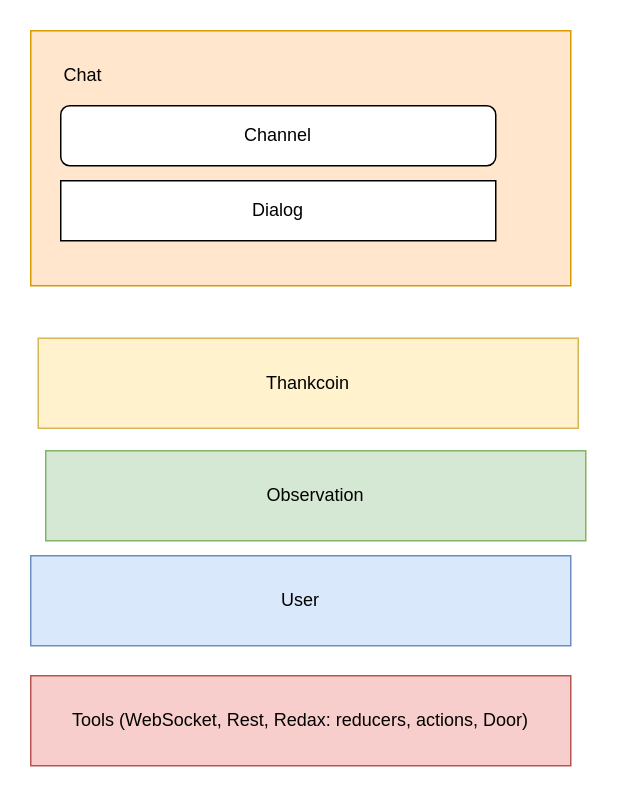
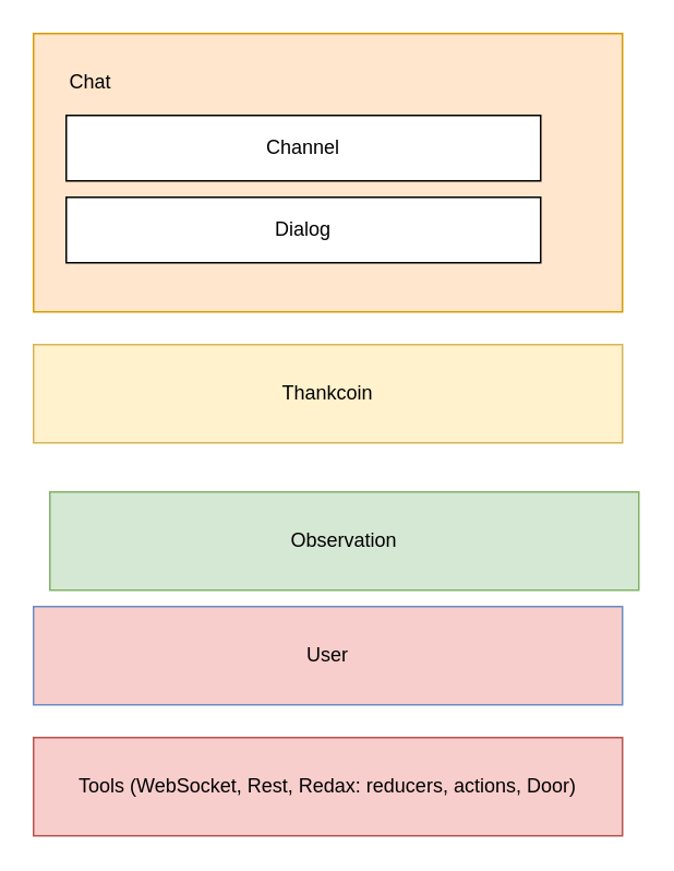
- <mxCell id="4" value="Channel" style="whiteSpace=wrap;html=1;rounded=1;" vertex="1" parent="1"><mxGeometry x="40" y="70" width="290" height="40" as="geometry" /></mxCell>
+ <mxCell id="4" value="Channel" style="rounded=0;whiteSpace=wrap;html=1;" vertex="1" parent="1"><mxGeometry x="40" y="70" width="290" height="40" as="geometry" /></mxCell>
- <mxCell id="6" value="Thankcoin" style="rounded=0;whiteSpace=wrap;html=1;fillColor=#fff2cc;strokeColor=#d6b656;" vertex="1" parent="1"><mxGeometry x="25" y="225" width="360" height="60" as="geometry" /></mxCell>
+ <mxCell id="6" value="Thankcoin" style="rounded=0;whiteSpace=wrap;html=1;fillColor=#fff2cc;strokeColor=#d6b656;" vertex="1" parent="1"><mxGeometry x="20" y="210" width="360" height="60" as="geometry" /></mxCell>
- <mxCell id="8" value="User" style="rounded=0;whiteSpace=wrap;html=1;fillColor=#dae8fc;strokeColor=#6c8ebf;" vertex="1" parent="1"><mxGeometry x="20" y="370" width="360" height="60" as="geometry" /></mxCell>
+ <mxCell id="8" value="User" style="rounded=0;whiteSpace=wrap;html=1;fillColor=#f8cecc;strokeColor=#6c8ebf;" vertex="1" parent="1"><mxGeometry x="20" y="370" width="360" height="60" as="geometry" /></mxCell>
